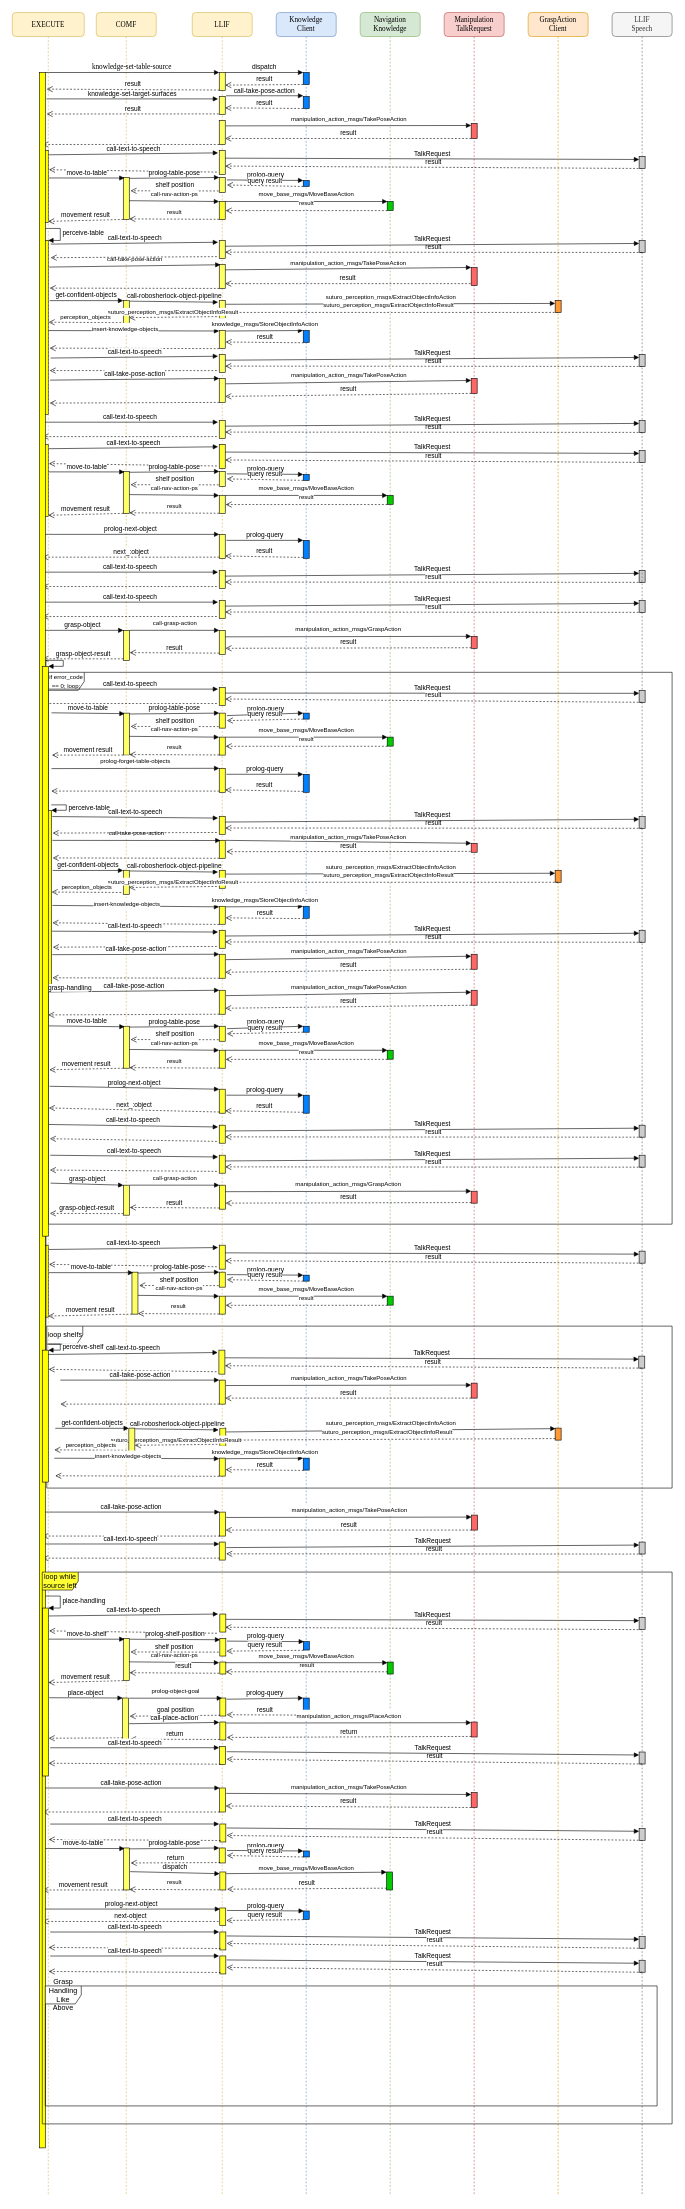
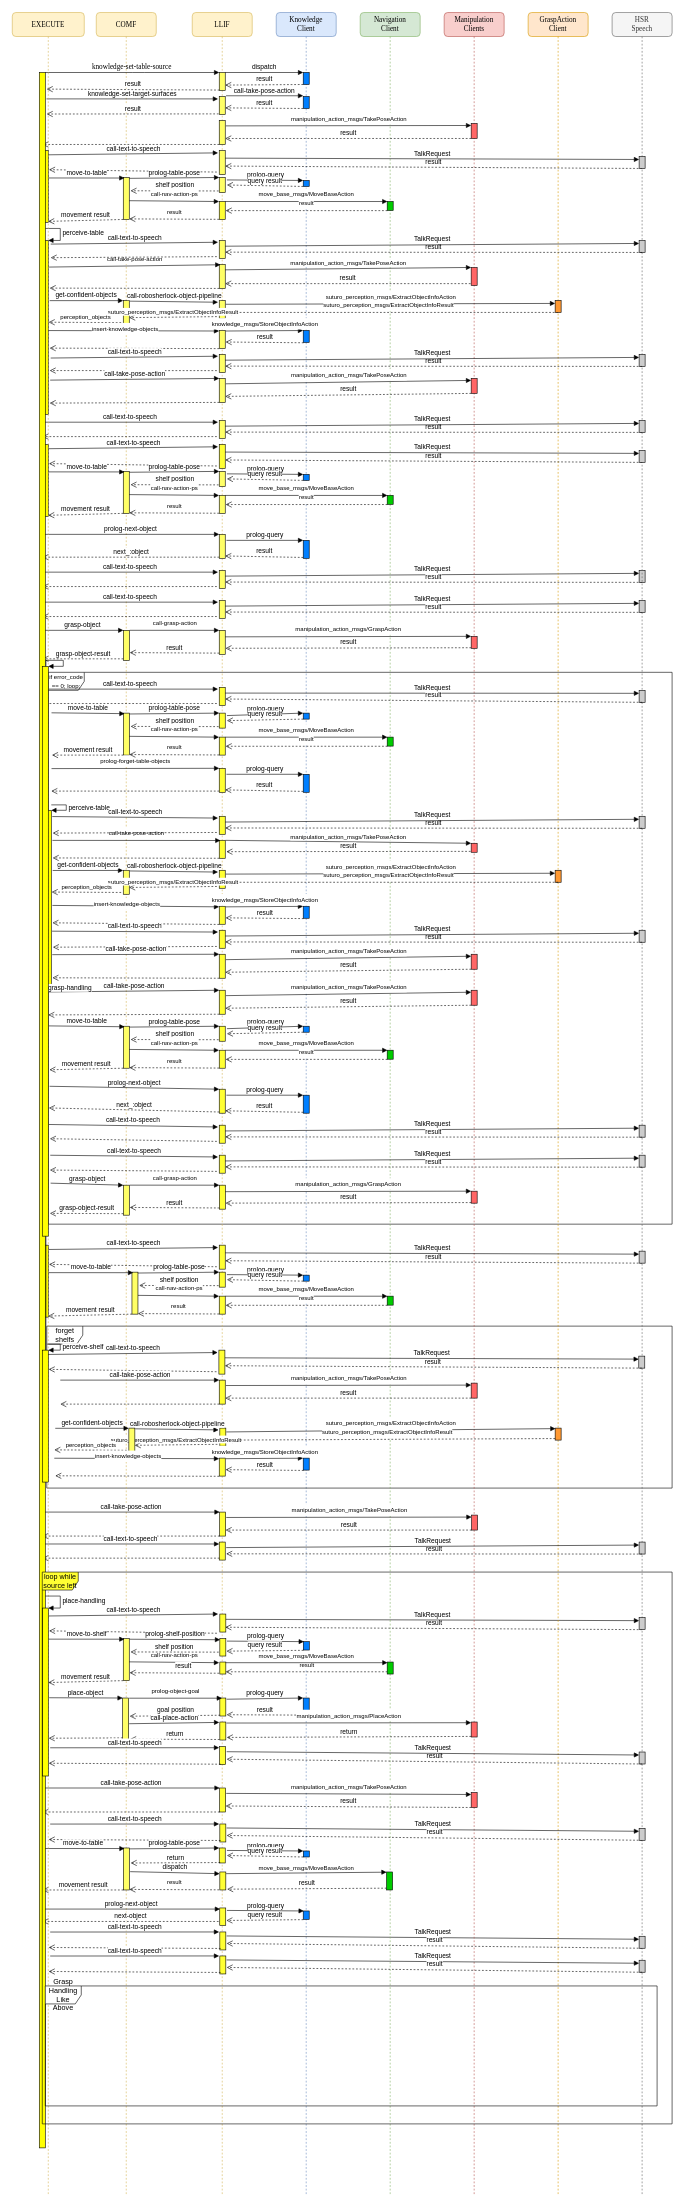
- <mxCell id="101" value="Navigation&lt;br&gt;Knowledge" style="shape=umlLifeline;perimeter=lifelinePerimeter;whiteSpace=wrap;html=1;container=1;collapsible=0;recursiveResize=0;outlineConnect=0;rounded=1;shadow=0;comic=0;labelBackgroundColor=none;strokeWidth=1;fontFamily=Verdana;fontSize=12;align=center;fillColor=#d5e8d4;strokeColor=#82b366;" parent="1" vertex="1"><mxGeometry x="600" y="20" width="100" height="3640" as="geometry" /></mxCell>
+ <mxCell id="101" value="Navigation&lt;br&gt;Client" style="shape=umlLifeline;perimeter=lifelinePerimeter;whiteSpace=wrap;html=1;container=1;collapsible=0;recursiveResize=0;outlineConnect=0;rounded=1;shadow=0;comic=0;labelBackgroundColor=none;strokeWidth=1;fontFamily=Verdana;fontSize=12;align=center;fillColor=#d5e8d4;strokeColor=#82b366;" parent="1" vertex="1"><mxGeometry x="600" y="20" width="100" height="3640" as="geometry" /></mxCell>
- <mxCell id="105" value="Manipulation&lt;br&gt;TalkRequest" style="shape=umlLifeline;perimeter=lifelinePerimeter;whiteSpace=wrap;html=1;container=1;collapsible=0;recursiveResize=0;outlineConnect=0;rounded=1;shadow=0;comic=0;labelBackgroundColor=none;strokeWidth=1;fontFamily=Verdana;fontSize=12;align=center;fillColor=#f8cecc;strokeColor=#b85450;" parent="1" vertex="1"><mxGeometry x="740" y="20" width="100" height="3640" as="geometry" /></mxCell>
+ <mxCell id="105" value="Manipulation&lt;br&gt;Clients" style="shape=umlLifeline;perimeter=lifelinePerimeter;whiteSpace=wrap;html=1;container=1;collapsible=0;recursiveResize=0;outlineConnect=0;rounded=1;shadow=0;comic=0;labelBackgroundColor=none;strokeWidth=1;fontFamily=Verdana;fontSize=12;align=center;fillColor=#f8cecc;strokeColor=#b85450;" parent="1" vertex="1"><mxGeometry x="740" y="20" width="100" height="3640" as="geometry" /></mxCell>
- <mxCell id="130" value="LLIF&lt;br&gt;Speech" style="shape=umlLifeline;perimeter=lifelinePerimeter;whiteSpace=wrap;html=1;container=1;collapsible=0;recursiveResize=0;outlineConnect=0;rounded=1;shadow=0;comic=0;labelBackgroundColor=none;strokeWidth=1;fontFamily=Verdana;fontSize=12;align=center;fillColor=#f5f5f5;strokeColor=#666666;fontColor=#333333;" parent="1" vertex="1"><mxGeometry x="1020" y="20" width="100" height="3640" as="geometry" /></mxCell>
+ <mxCell id="130" value="HSR&lt;br&gt;Speech" style="shape=umlLifeline;perimeter=lifelinePerimeter;whiteSpace=wrap;html=1;container=1;collapsible=0;recursiveResize=0;outlineConnect=0;rounded=1;shadow=0;comic=0;labelBackgroundColor=none;strokeWidth=1;fontFamily=Verdana;fontSize=12;align=center;fillColor=#f5f5f5;strokeColor=#666666;fontColor=#333333;" parent="1" vertex="1"><mxGeometry x="1020" y="20" width="100" height="3640" as="geometry" /></mxCell>
- <mxCell id="14" value="loop shelfs" style="shape=umlFrame;whiteSpace=wrap;html=1;" parent="1" vertex="1"><mxGeometry x="77.5" y="2210" width="1042.5" height="270" as="geometry" /></mxCell>
+ <mxCell id="14" value="forget shelfs" style="shape=umlFrame;whiteSpace=wrap;html=1;" parent="1" vertex="1"><mxGeometry x="77.5" y="2210" width="1042.5" height="270" as="geometry" /></mxCell>
